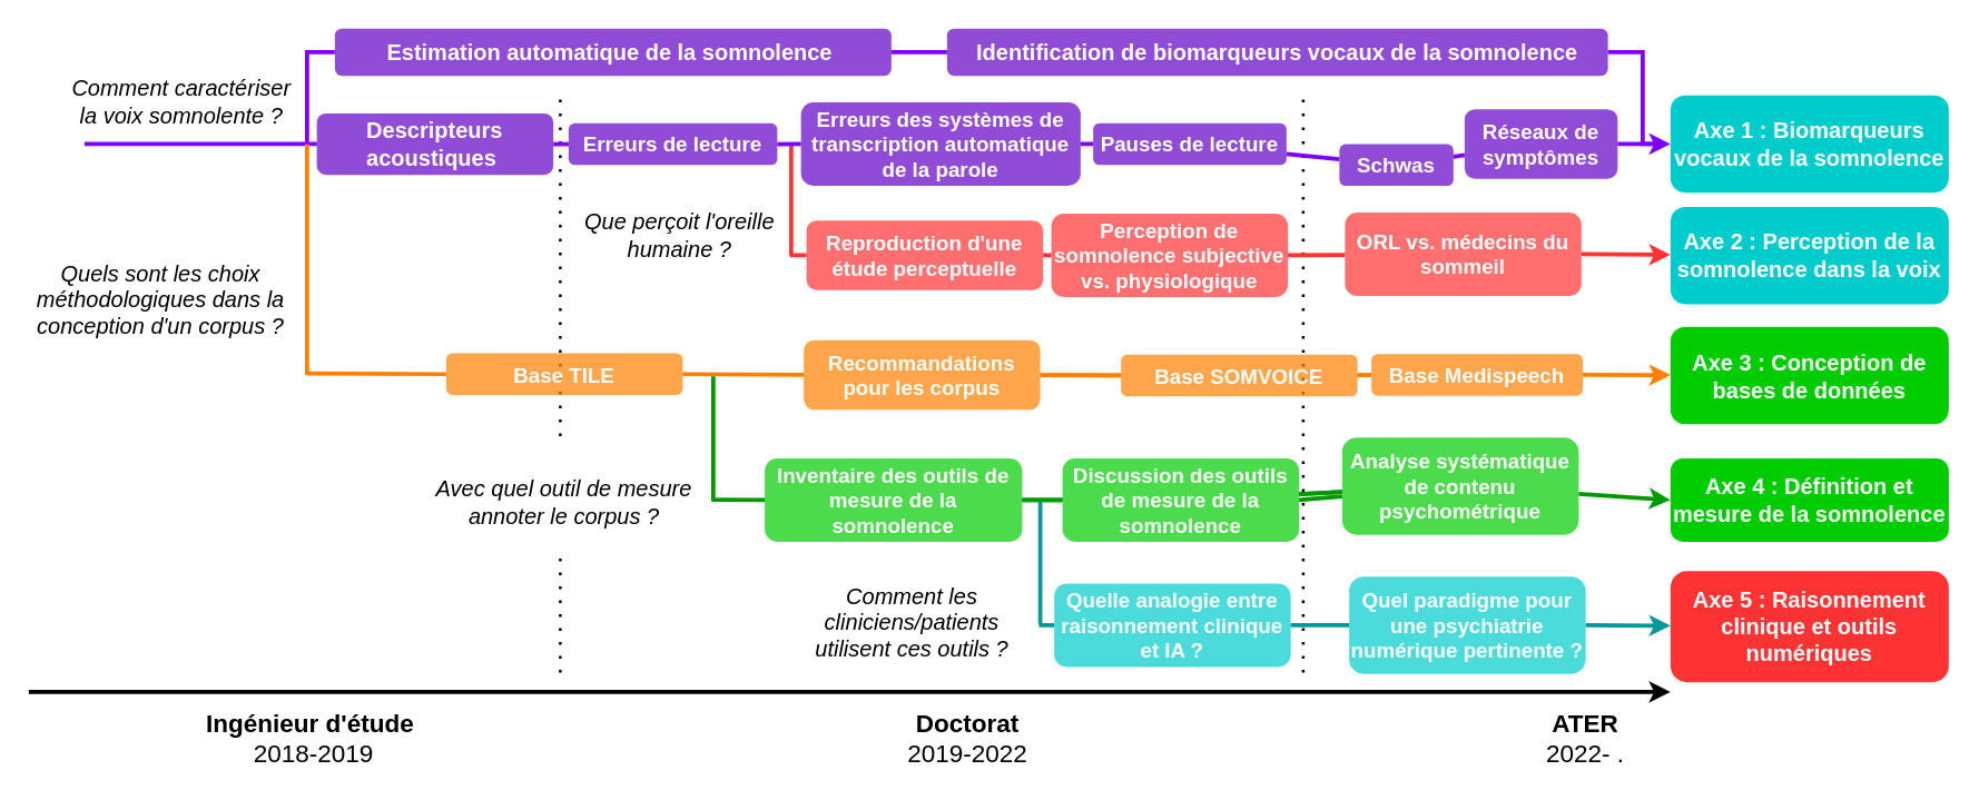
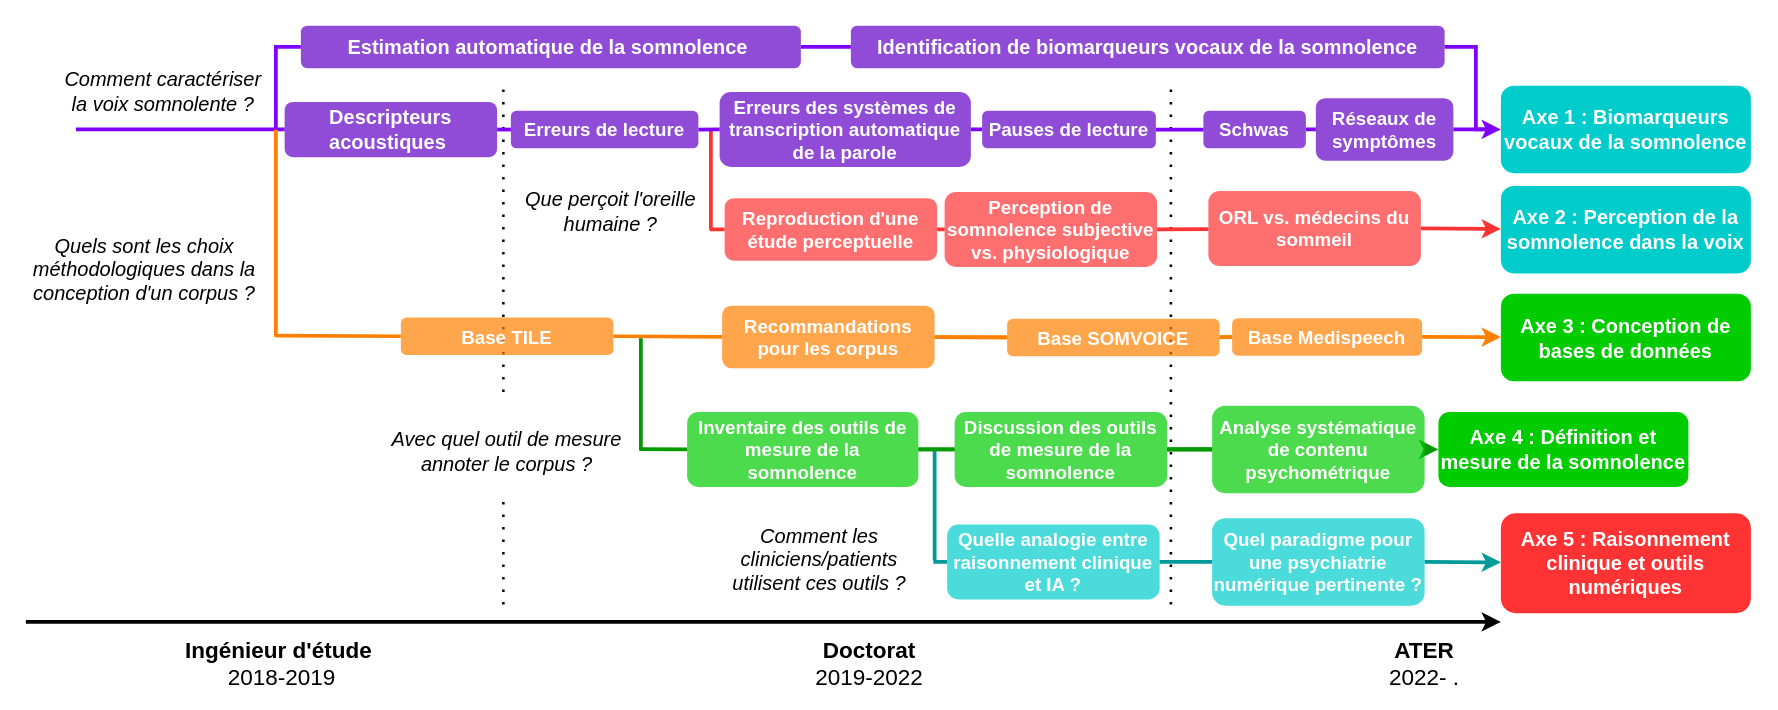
- <mxCell id="25" value="&lt;b style=&quot;font-size: 15px;&quot;&gt;Schwas&lt;/b&gt;" style="text;html=1;strokeColor=none;fillColor=#6300c6;align=center;verticalAlign=middle;whiteSpace=wrap;rounded=1;fontSize=15;fillOpacity=70;fontColor=#FFFFFF;" parent="1" vertex="1"><mxGeometry x="962" y="103.14" width="82" height="30" as="geometry" /></mxCell>
+ <mxCell id="25" value="&lt;b style=&quot;font-size: 15px;&quot;&gt;Schwas&lt;/b&gt;" style="text;html=1;strokeColor=none;fillColor=#6300c6;align=center;verticalAlign=middle;whiteSpace=wrap;rounded=1;fontSize=15;fillOpacity=70;fontColor=#FFFFFF;" parent="1" vertex="1"><mxGeometry x="962" y="88.14" width="82" height="30" as="geometry" /></mxCell>
- <mxCell id="40" value="&lt;b style=&quot;font-size: 15px;&quot;&gt;Analyse systématique de contenu psychométrique&lt;/b&gt;" style="text;html=1;strokeColor=none;fillColor=#00CC00;align=center;verticalAlign=middle;whiteSpace=wrap;rounded=1;fontSize=15;fillOpacity=70;fontColor=#FFFFFF;" parent="1" vertex="1"><mxGeometry x="964" y="314" width="170" height="70" as="geometry" /></mxCell>
+ <mxCell id="40" value="&lt;b style=&quot;font-size: 15px;&quot;&gt;Analyse systématique de contenu psychométrique&lt;/b&gt;" style="text;html=1;strokeColor=none;fillColor=#00CC00;align=center;verticalAlign=middle;whiteSpace=wrap;rounded=1;fontSize=15;fillOpacity=70;fontColor=#FFFFFF;" parent="1" vertex="1"><mxGeometry x="969" y="324" width="170" height="70" as="geometry" /></mxCell>
- <mxCell id="7" value="&lt;b style=&quot;border-color: var(--border-color); text-align: left;&quot;&gt;&lt;font style=&quot;font-size: 16px;&quot;&gt;Axe 4 : Définition et mesure de la somnolence&lt;/font&gt;&lt;/b&gt;" style="rounded=1;whiteSpace=wrap;html=1;fillColor=#00CC00;fontColor=#FFFFFF;strokeColor=none;" parent="1" vertex="1"><mxGeometry x="1200" y="329" width="200" height="60" as="geometry" /></mxCell>
+ <mxCell id="7" value="&lt;b style=&quot;border-color: var(--border-color); text-align: left;&quot;&gt;&lt;font style=&quot;font-size: 16px;&quot;&gt;Axe 4 : Définition et mesure de la somnolence&lt;/font&gt;&lt;/b&gt;" style="rounded=1;whiteSpace=wrap;html=1;fillColor=#00CC00;fontColor=#FFFFFF;strokeColor=none;" parent="1" vertex="1"><mxGeometry x="1150" y="329" width="200" height="60" as="geometry" /></mxCell>
